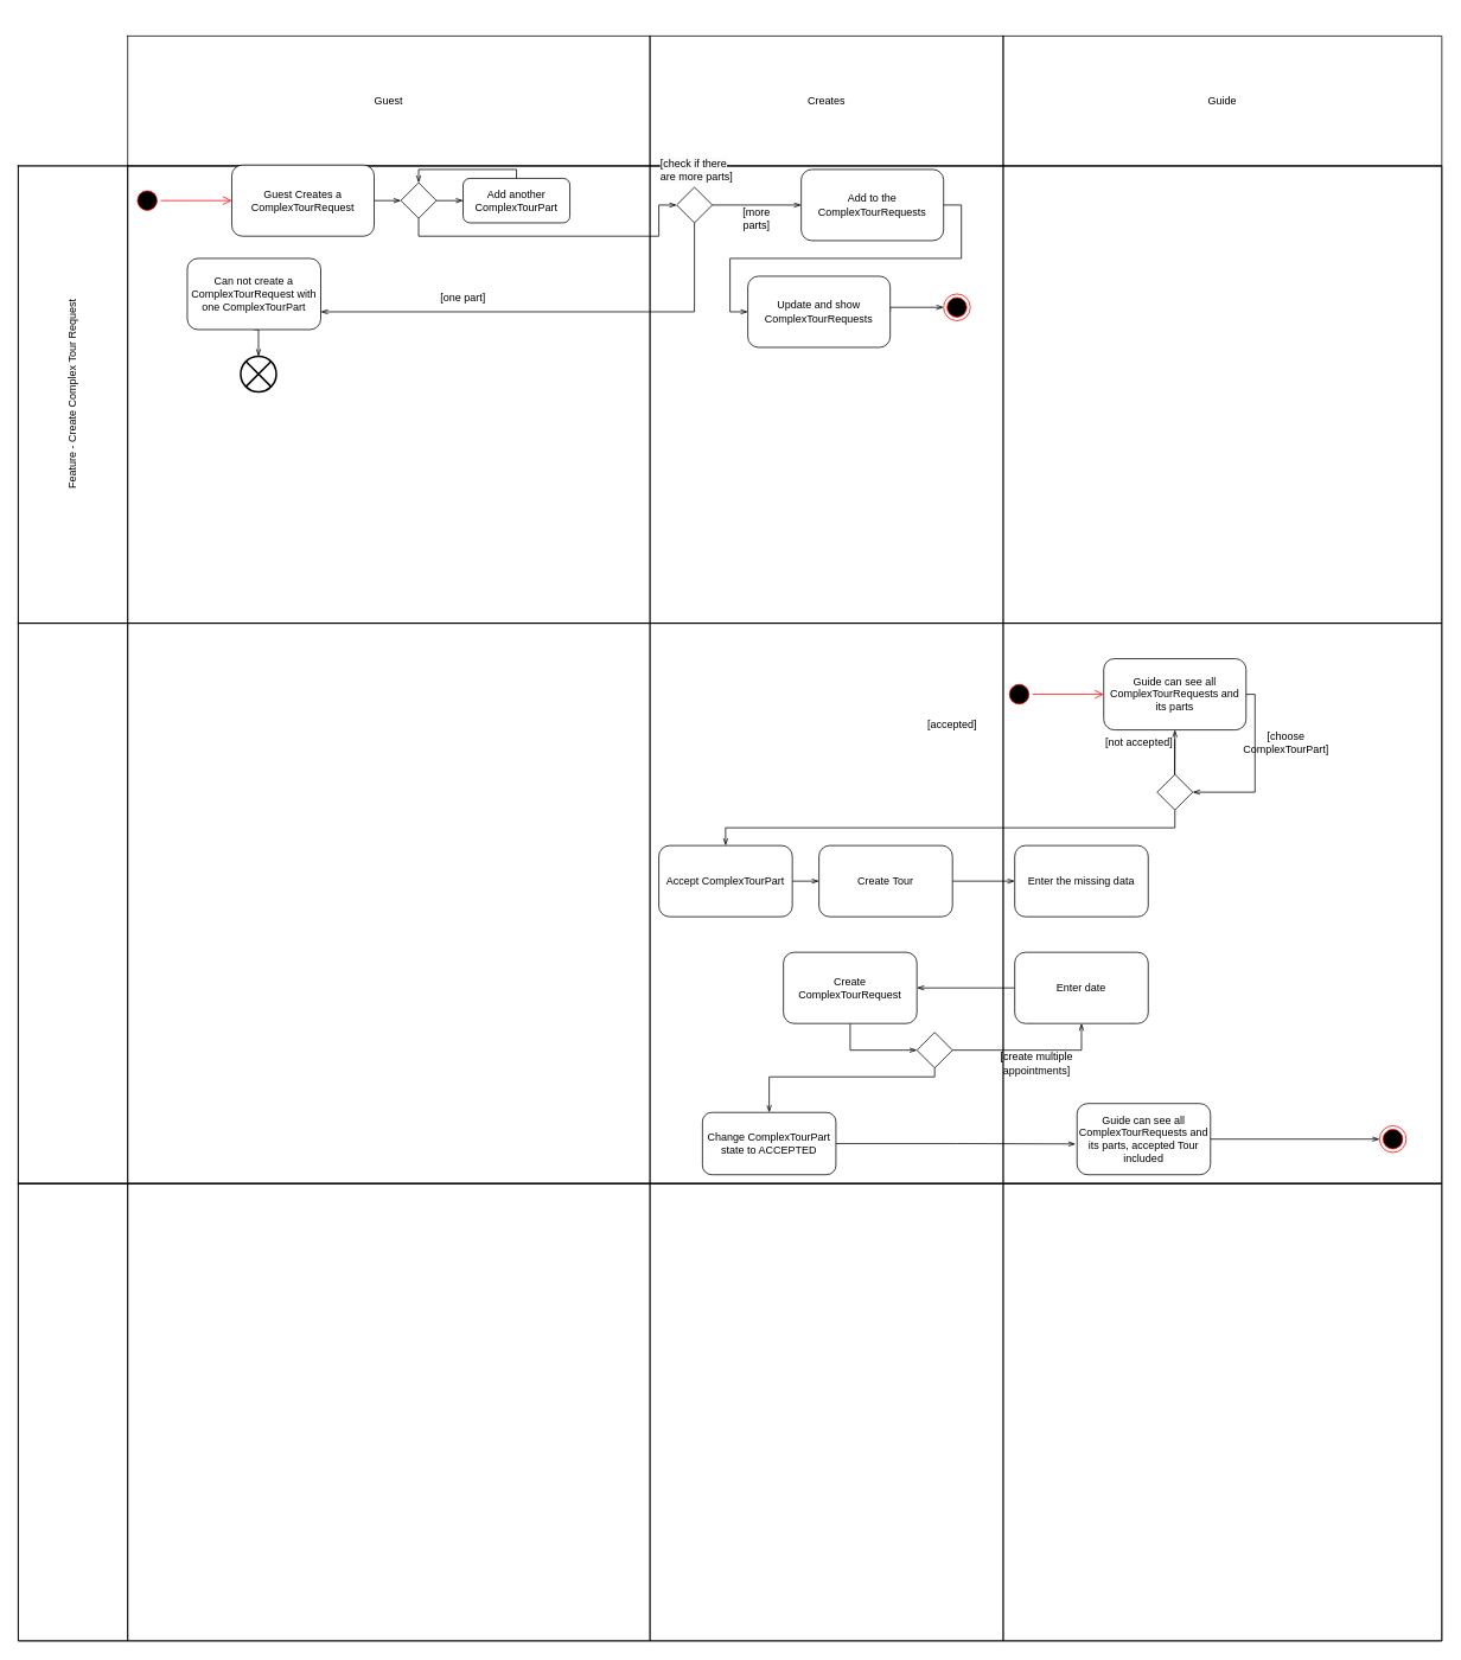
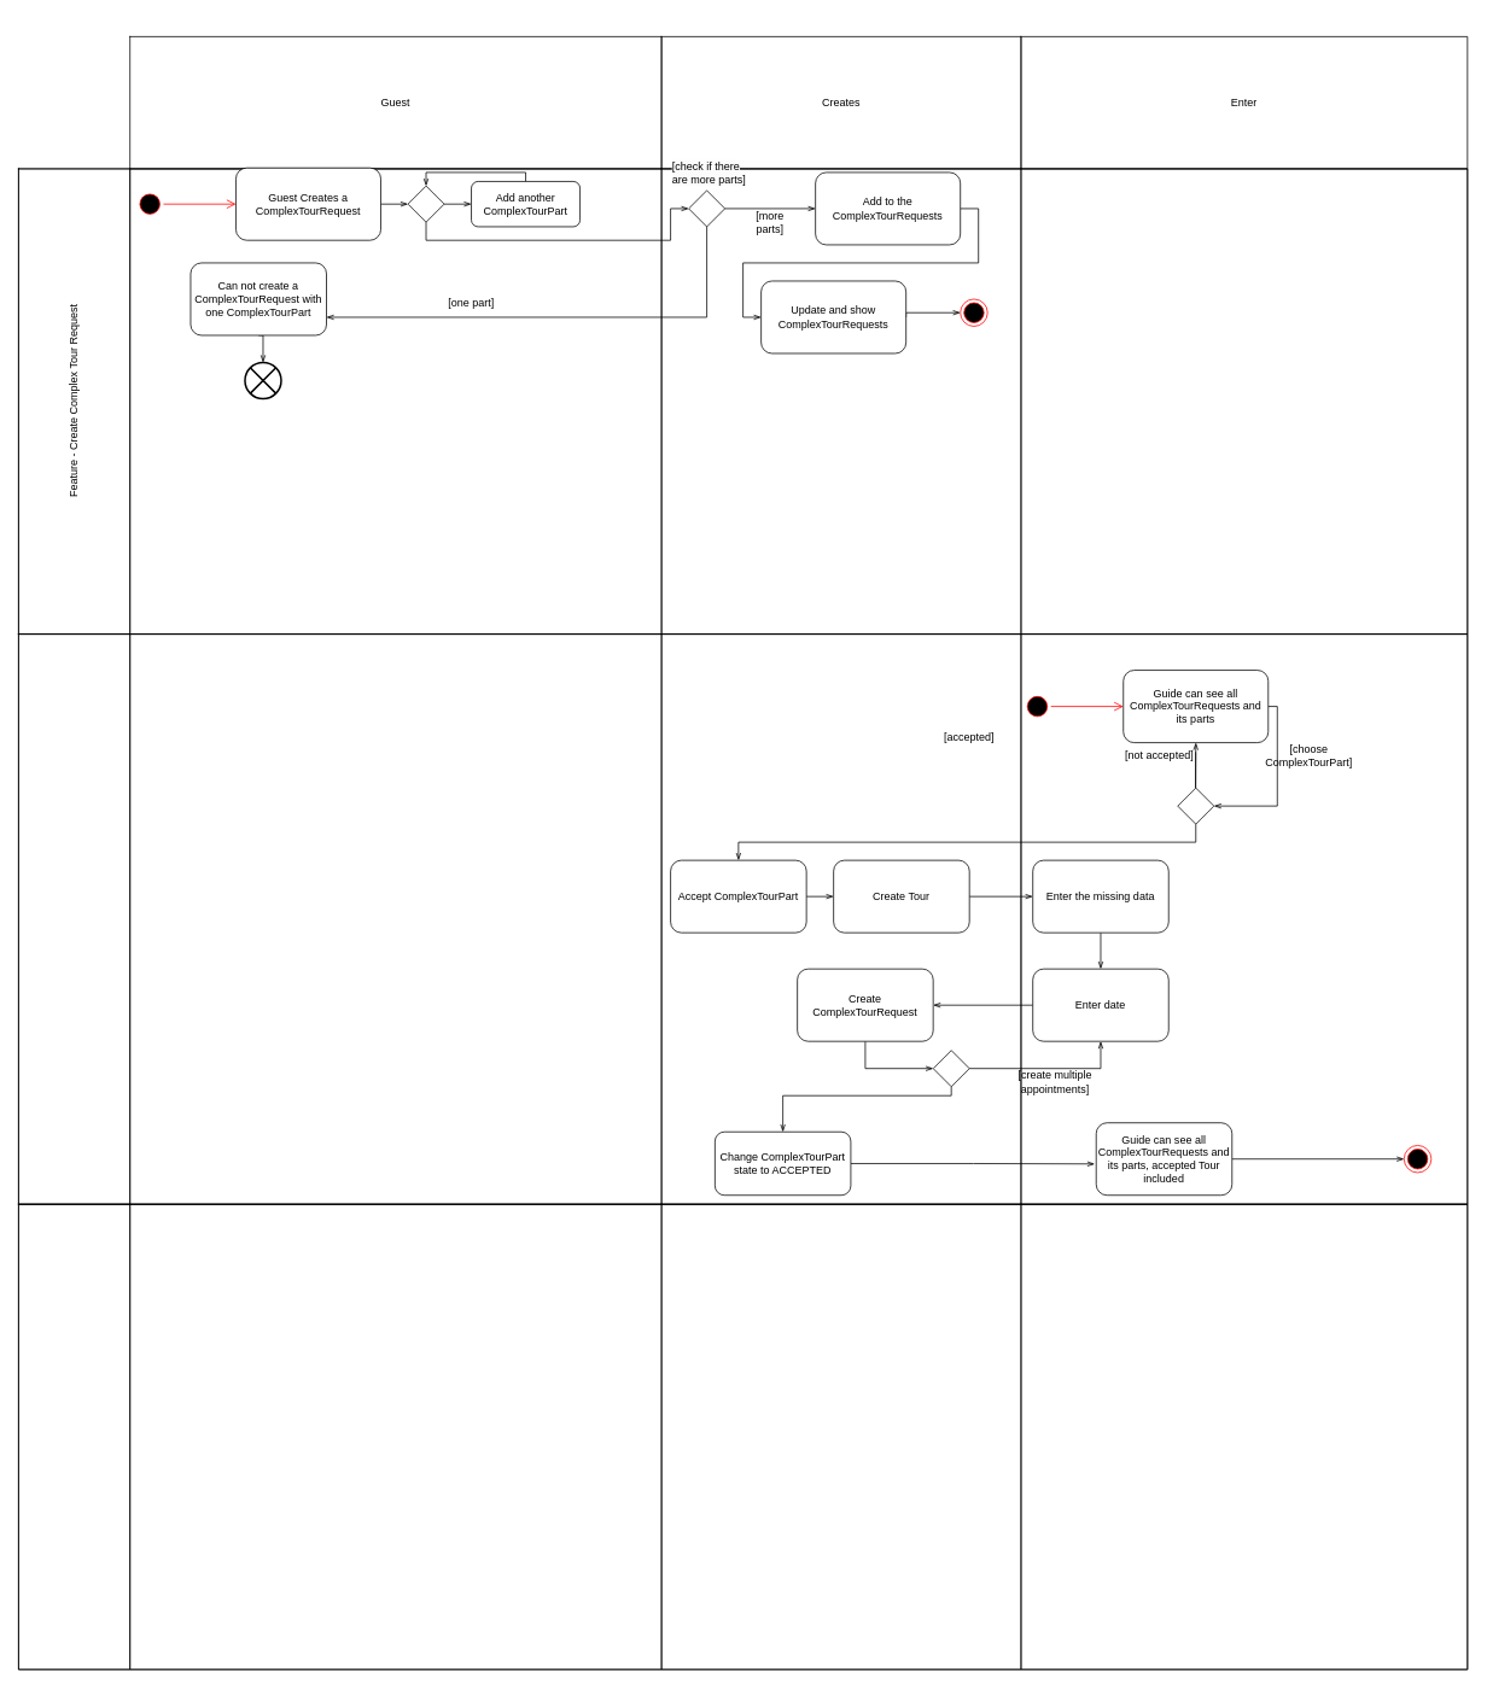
- <mxCell id="7" value="Guide" style="shape=partialRectangle;html=1;whiteSpace=wrap;connectable=0;fillColor=none;top=1;left=1;bottom=1;right=1;overflow=hidden;" parent="3" vertex="1"><mxGeometry x="1107" width="493" height="146" as="geometry"><mxRectangle width="493" height="146" as="alternateBounds" /></mxGeometry></mxCell>
+ <mxCell id="7" value="Enter" style="shape=partialRectangle;html=1;whiteSpace=wrap;connectable=0;fillColor=none;top=1;left=1;bottom=1;right=1;overflow=hidden;" parent="3" vertex="1"><mxGeometry x="1107" width="493" height="146" as="geometry"><mxRectangle width="493" height="146" as="alternateBounds" /></mxGeometry></mxCell>
+ <mxCell id="71" style="edgeStyle=orthogonalEdgeStyle;rounded=0;orthogonalLoop=1;jettySize=auto;html=1;exitX=0.5;exitY=1;exitDx=0;exitDy=0;entryX=0.5;entryY=0;entryDx=0;entryDy=0;endArrow=openThin;endFill=0;" parent="1" source="72" target="74" edge="1"><mxGeometry relative="1" as="geometry" /></mxCell>
